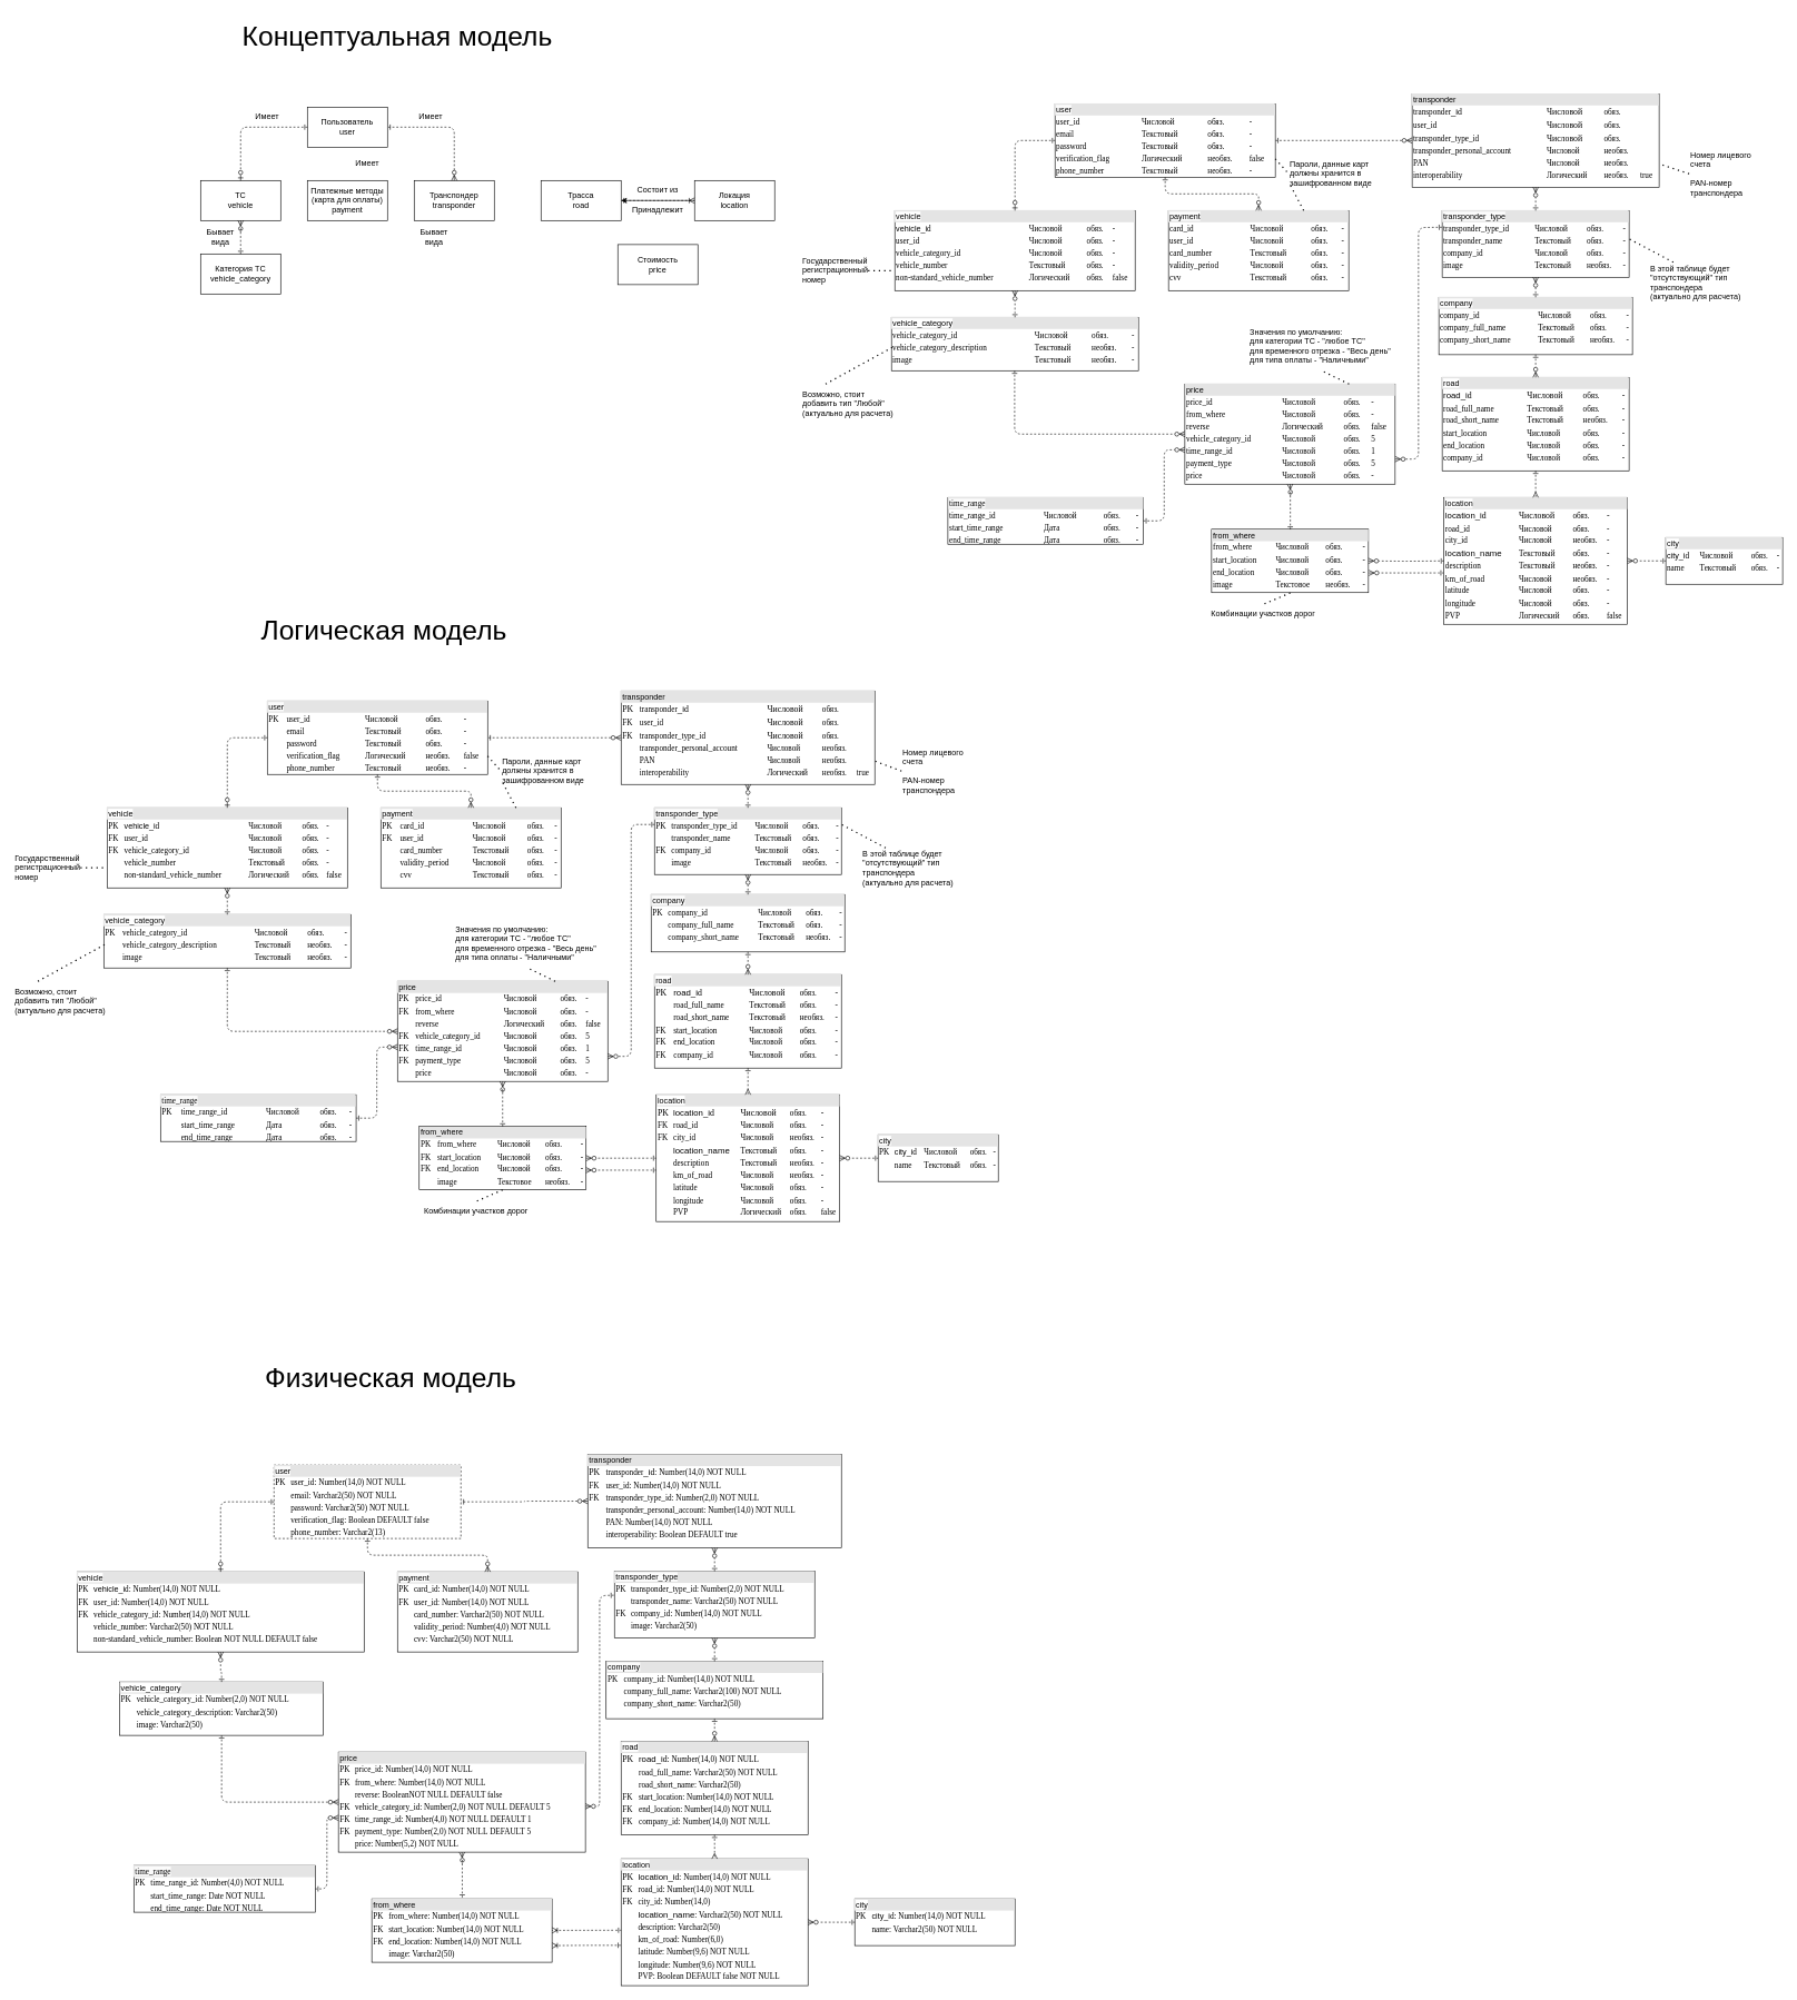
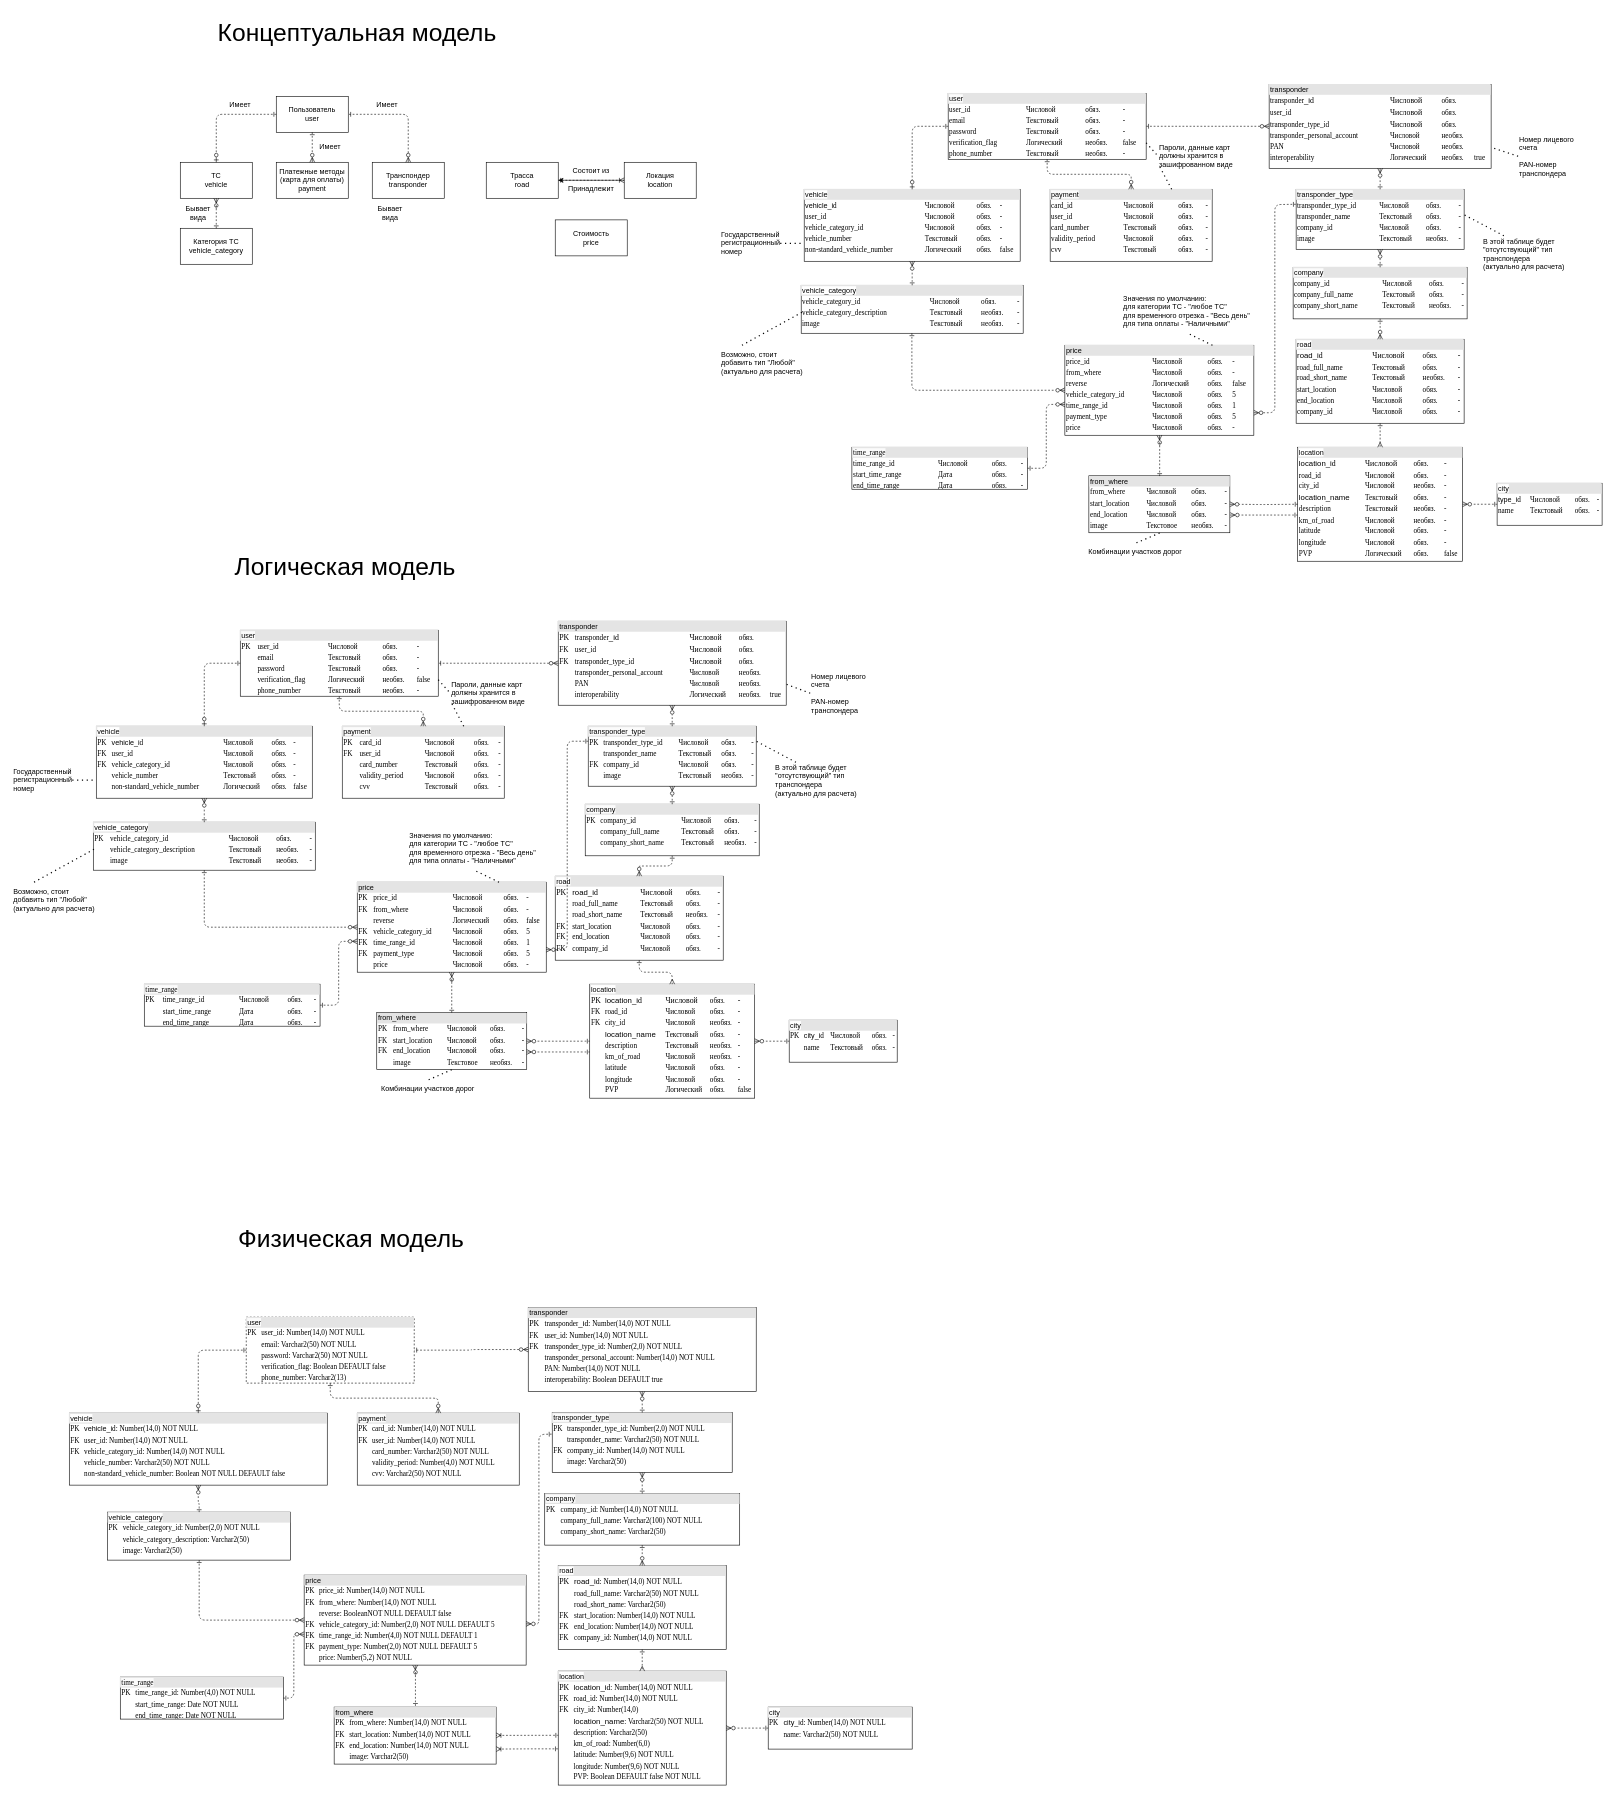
+ <mxCell id="13" style="edgeStyle=orthogonalEdgeStyle;html=1;dashed=1;labelBackgroundColor=none;startArrow=ERone;endArrow=ERzeroToMany;fontFamily=Verdana;fontSize=12;align=left;exitX=0.5;exitY=1;exitDx=0;exitDy=0;entryX=0.5;entryY=0;entryDx=0;entryDy=0;startFill=0;endFill=0;" parent="1" source="4" target="10" edge="1"><mxGeometry relative="1" as="geometry"><mxPoint x="840" y="320" as="sourcePoint" /><mxPoint x="880" y="320" as="targetPoint" /></mxGeometry></mxCell>
- <mxCell id="61" value="&lt;div style=&quot;box-sizing: border-box ; width: 100% ; background: #e4e4e4 ; padding: 2px&quot;&gt;&lt;span style=&quot;font-family: Helvetica; text-align: center; text-wrap-mode: wrap; background-color: rgb(255, 255, 255);&quot;&gt;city&lt;/span&gt;&lt;/div&gt;&lt;table style=&quot;width: 100% ; font-size: 1em&quot; cellpadding=&quot;2&quot; cellspacing=&quot;0&quot;&gt;&lt;tbody&gt;&lt;tr&gt;&lt;td&gt;&lt;span style=&quot;text-wrap-mode: wrap; font-family: Helvetica; text-align: center; background-color: rgb(255, 255, 255);&quot;&gt;city_i&lt;/span&gt;d&lt;/td&gt;&lt;td&gt;Числовой&lt;/td&gt;&lt;td&gt;обяз.&lt;/td&gt;&lt;td&gt;-&lt;/td&gt;&lt;/tr&gt;&lt;tr&gt;&lt;td&gt;name&lt;/td&gt;&lt;td&gt;Текстовый&lt;/td&gt;&lt;td&gt;обяз.&lt;/td&gt;&lt;td&gt;-&lt;/td&gt;&lt;/tr&gt;&lt;/tbody&gt;&lt;/table&gt;" style="verticalAlign=top;align=left;overflow=fill;html=1;rounded=0;shadow=0;comic=0;labelBackgroundColor=none;strokeWidth=1;fontFamily=Verdana;fontSize=12" parent="1" vertex="1"><mxGeometry x="2495" y="805" width="175" height="70" as="geometry" /></mxCell>
+ <mxCell id="61" value="&lt;div style=&quot;box-sizing: border-box ; width: 100% ; background: #e4e4e4 ; padding: 2px&quot;&gt;&lt;span style=&quot;font-family: Helvetica; text-align: center; text-wrap-mode: wrap; background-color: rgb(255, 255, 255);&quot;&gt;city&lt;/span&gt;&lt;/div&gt;&lt;table style=&quot;width: 100% ; font-size: 1em&quot; cellpadding=&quot;2&quot; cellspacing=&quot;0&quot;&gt;&lt;tbody&gt;&lt;tr&gt;&lt;td&gt;&lt;span style=&quot;text-wrap-mode: wrap; font-family: Helvetica; text-align: center; background-color: rgb(255, 255, 255);&quot;&gt;type_i&lt;/span&gt;d&lt;/td&gt;&lt;td&gt;Числовой&lt;/td&gt;&lt;td&gt;обяз.&lt;/td&gt;&lt;td&gt;-&lt;/td&gt;&lt;/tr&gt;&lt;tr&gt;&lt;td&gt;name&lt;/td&gt;&lt;td&gt;Текстовый&lt;/td&gt;&lt;td&gt;обяз.&lt;/td&gt;&lt;td&gt;-&lt;/td&gt;&lt;/tr&gt;&lt;/tbody&gt;&lt;/table&gt;" style="verticalAlign=top;align=left;overflow=fill;html=1;rounded=0;shadow=0;comic=0;labelBackgroundColor=none;strokeWidth=1;fontFamily=Verdana;fontSize=12" parent="1" vertex="1"><mxGeometry x="2495" y="805" width="175" height="70" as="geometry" /></mxCell>
- <mxCell id="20" value="&lt;div style=&quot;box-sizing: border-box ; width: 100% ; background: #e4e4e4 ; padding: 2px&quot;&gt;&lt;span style=&quot;font-family: Helvetica; text-align: center; text-wrap-mode: wrap; background-color: rgb(255, 255, 255);&quot;&gt;road&lt;/span&gt;&lt;/div&gt;&lt;table style=&quot;width: 100% ; font-size: 1em&quot; cellpadding=&quot;2&quot; cellspacing=&quot;0&quot;&gt;&lt;tbody&gt;&lt;tr style=&quot;font-size: 13px;&quot;&gt;&lt;td&gt;PK&lt;br&gt;&lt;/td&gt;&lt;td&gt;&lt;span style=&quot;text-wrap-mode: wrap; font-family: Helvetica; text-align: center; background-color: rgb(255, 255, 255);&quot;&gt;road_i&lt;/span&gt;d&lt;/td&gt;&lt;td&gt;Числовой&lt;/td&gt;&lt;td&gt;&lt;span style=&quot;font-size: 12px;&quot;&gt;обяз.&lt;/span&gt;&lt;/td&gt;&lt;td&gt;-&lt;/td&gt;&lt;/tr&gt;&lt;tr&gt;&lt;td&gt;&lt;br&gt;&lt;/td&gt;&lt;td&gt;road_full_name&lt;/td&gt;&lt;td&gt;Текстовый&lt;/td&gt;&lt;td&gt;обяз.&lt;/td&gt;&lt;td&gt;-&lt;/td&gt;&lt;/tr&gt;&lt;tr&gt;&lt;td&gt;&lt;br&gt;&lt;/td&gt;&lt;td&gt;road_short_name&lt;/td&gt;&lt;td&gt;Текстовый&lt;/td&gt;&lt;td&gt;необяз.&lt;/td&gt;&lt;td&gt;-&lt;/td&gt;&lt;/tr&gt;&lt;tr&gt;&lt;td&gt;FK&lt;/td&gt;&lt;td&gt;start_location&lt;/td&gt;&lt;td&gt;Числовой&lt;/td&gt;&lt;td&gt;обяз.&lt;/td&gt;&lt;td&gt;-&lt;/td&gt;&lt;/tr&gt;&lt;tr&gt;&lt;td&gt;FK&lt;/td&gt;&lt;td&gt;end_location&lt;br&gt;&lt;/td&gt;&lt;td&gt;Числовой&lt;/td&gt;&lt;td&gt;обяз.&lt;/td&gt;&lt;td&gt;-&lt;/td&gt;&lt;/tr&gt;&lt;tr&gt;&lt;td&gt;FK&lt;/td&gt;&lt;td&gt;company_id&lt;/td&gt;&lt;td&gt;Числовой&lt;/td&gt;&lt;td&gt;обяз.&lt;/td&gt;&lt;td&gt;-&lt;/td&gt;&lt;/tr&gt;&lt;/tbody&gt;&lt;/table&gt;" style="verticalAlign=top;align=left;overflow=fill;html=1;rounded=0;shadow=0;comic=0;labelBackgroundColor=none;strokeWidth=1;fontFamily=Verdana;fontSize=12" parent="1" vertex="1"><mxGeometry x="980" y="1460" width="280" height="140" as="geometry" /></mxCell>
+ <mxCell id="20" value="&lt;div style=&quot;box-sizing: border-box ; width: 100% ; background: #e4e4e4 ; padding: 2px&quot;&gt;&lt;span style=&quot;font-family: Helvetica; text-align: center; text-wrap-mode: wrap; background-color: rgb(255, 255, 255);&quot;&gt;road&lt;/span&gt;&lt;/div&gt;&lt;table style=&quot;width: 100% ; font-size: 1em&quot; cellpadding=&quot;2&quot; cellspacing=&quot;0&quot;&gt;&lt;tbody&gt;&lt;tr style=&quot;font-size: 13px;&quot;&gt;&lt;td&gt;PK&lt;br&gt;&lt;/td&gt;&lt;td&gt;&lt;span style=&quot;text-wrap-mode: wrap; font-family: Helvetica; text-align: center; background-color: rgb(255, 255, 255);&quot;&gt;road_i&lt;/span&gt;d&lt;/td&gt;&lt;td&gt;Числовой&lt;/td&gt;&lt;td&gt;&lt;span style=&quot;font-size: 12px;&quot;&gt;обяз.&lt;/span&gt;&lt;/td&gt;&lt;td&gt;-&lt;/td&gt;&lt;/tr&gt;&lt;tr&gt;&lt;td&gt;&lt;br&gt;&lt;/td&gt;&lt;td&gt;road_full_name&lt;/td&gt;&lt;td&gt;Текстовый&lt;/td&gt;&lt;td&gt;обяз.&lt;/td&gt;&lt;td&gt;-&lt;/td&gt;&lt;/tr&gt;&lt;tr&gt;&lt;td&gt;&lt;br&gt;&lt;/td&gt;&lt;td&gt;road_short_name&lt;/td&gt;&lt;td&gt;Текстовый&lt;/td&gt;&lt;td&gt;необяз.&lt;/td&gt;&lt;td&gt;-&lt;/td&gt;&lt;/tr&gt;&lt;tr&gt;&lt;td&gt;FK&lt;/td&gt;&lt;td&gt;start_location&lt;/td&gt;&lt;td&gt;Числовой&lt;/td&gt;&lt;td&gt;обяз.&lt;/td&gt;&lt;td&gt;-&lt;/td&gt;&lt;/tr&gt;&lt;tr&gt;&lt;td&gt;FK&lt;/td&gt;&lt;td&gt;end_location&lt;br&gt;&lt;/td&gt;&lt;td&gt;Числовой&lt;/td&gt;&lt;td&gt;обяз.&lt;/td&gt;&lt;td&gt;-&lt;/td&gt;&lt;/tr&gt;&lt;tr&gt;&lt;td&gt;FK&lt;/td&gt;&lt;td&gt;company_id&lt;/td&gt;&lt;td&gt;Числовой&lt;/td&gt;&lt;td&gt;обяз.&lt;/td&gt;&lt;td&gt;-&lt;/td&gt;&lt;/tr&gt;&lt;/tbody&gt;&lt;/table&gt;" style="verticalAlign=top;align=left;overflow=fill;html=1;rounded=0;shadow=0;comic=0;labelBackgroundColor=none;strokeWidth=1;fontFamily=Verdana;fontSize=12" parent="1" vertex="1"><mxGeometry x="925" y="1460" width="280" height="140" as="geometry" /></mxCell>
